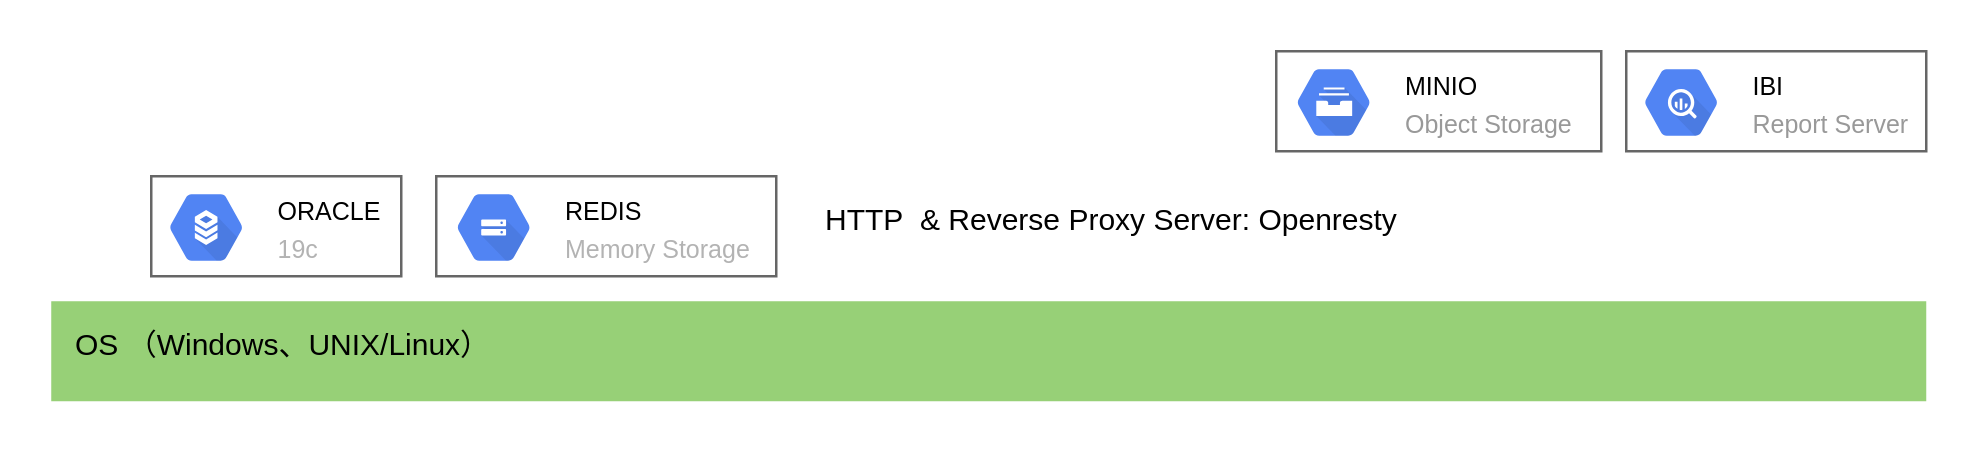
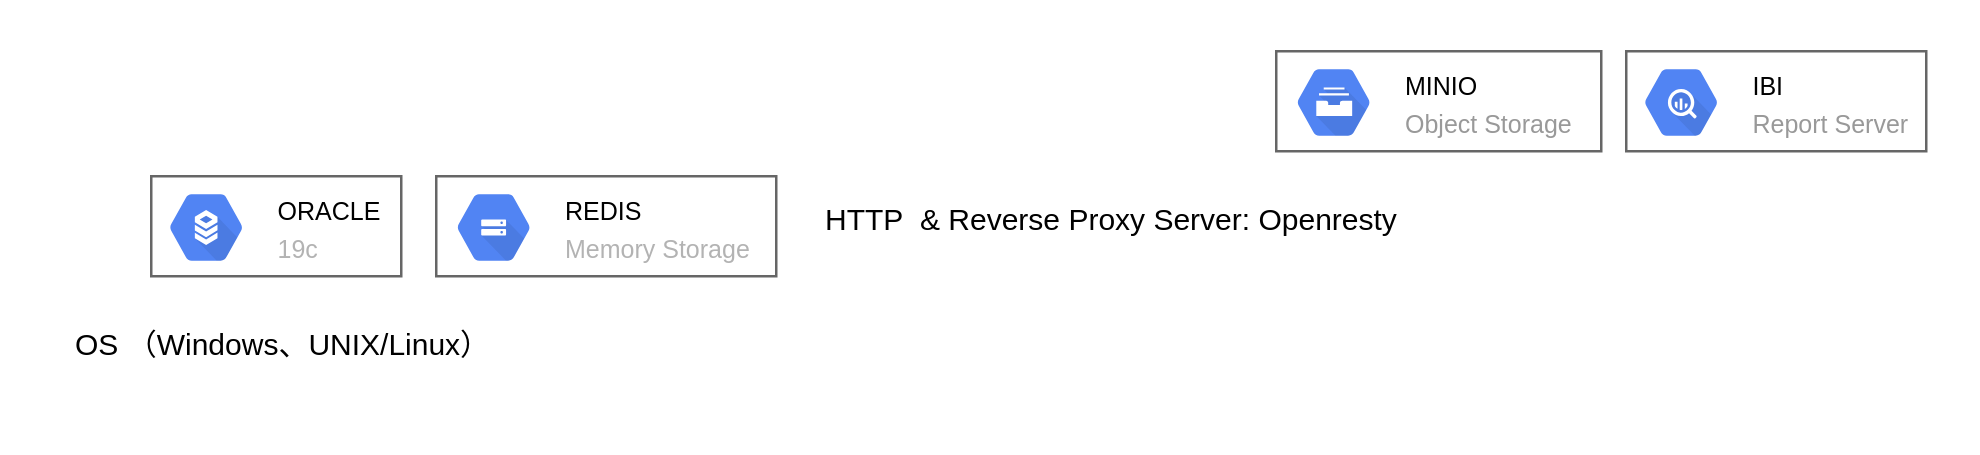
- <mxCell id="2" value="OS （Windows、UNIX/Linux）" style="points=[[0,0,0],[0.25,0,0],[0.5,0,0],[0.75,0,0],[1,0,0],[1,0.25,0],[1,0.5,0],[1,0.75,0],[1,1,0],[0.75,1,0],[0.5,1,0],[0.25,1,0],[0,1,0],[0,0.75,0],[0,0.5,0],[0,0.25,0]];absoluteArcSize=1;arcSize=2;html=1;strokeColor=none;shadow=0;dashed=0;fontSize=12;align=left;verticalAlign=middle;spacing=10;spacingTop=-4;fillColor=#97D077;" vertex="1" parent="1"><mxGeometry x="20" y="120" width="750" height="40" as="geometry" /></mxCell>
+ <mxCell id="2" value="OS （Windows、UNIX/Linux）" style="points=[[0,0,0],[0.25,0,0],[0.5,0,0],[0.75,0,0],[1,0,0],[1,0.25,0],[1,0.5,0],[1,0.75,0],[1,1,0],[0.75,1,0],[0.5,1,0],[0.25,1,0],[0,1,0],[0,0.75,0],[0,0.5,0],[0,0.25,0]];absoluteArcSize=1;arcSize=2;html=1;strokeColor=none;shadow=0;dashed=0;fontSize=12;align=left;verticalAlign=middle;spacing=10;spacingTop=-4;fillColor=#ffffff;" vertex="1" parent="1"><mxGeometry x="20" y="120" width="750" height="40" as="geometry" /></mxCell>
